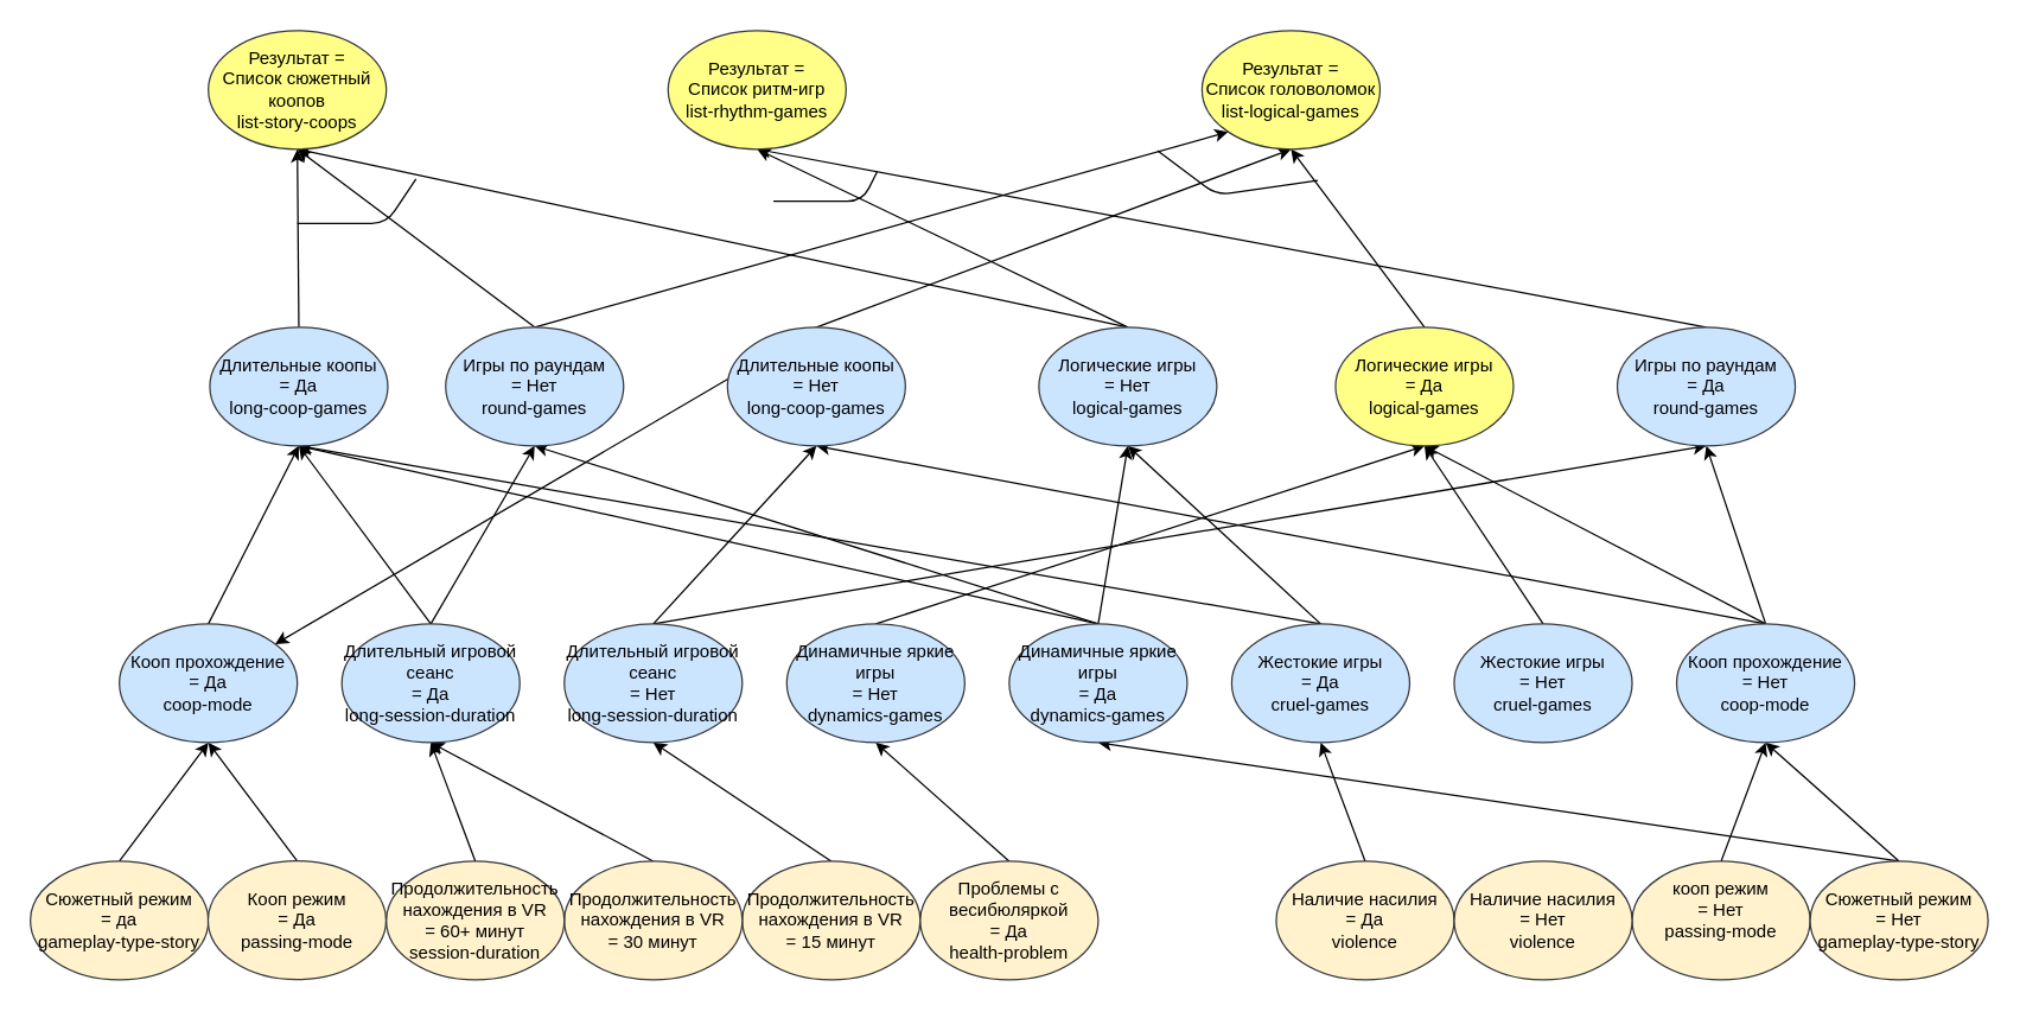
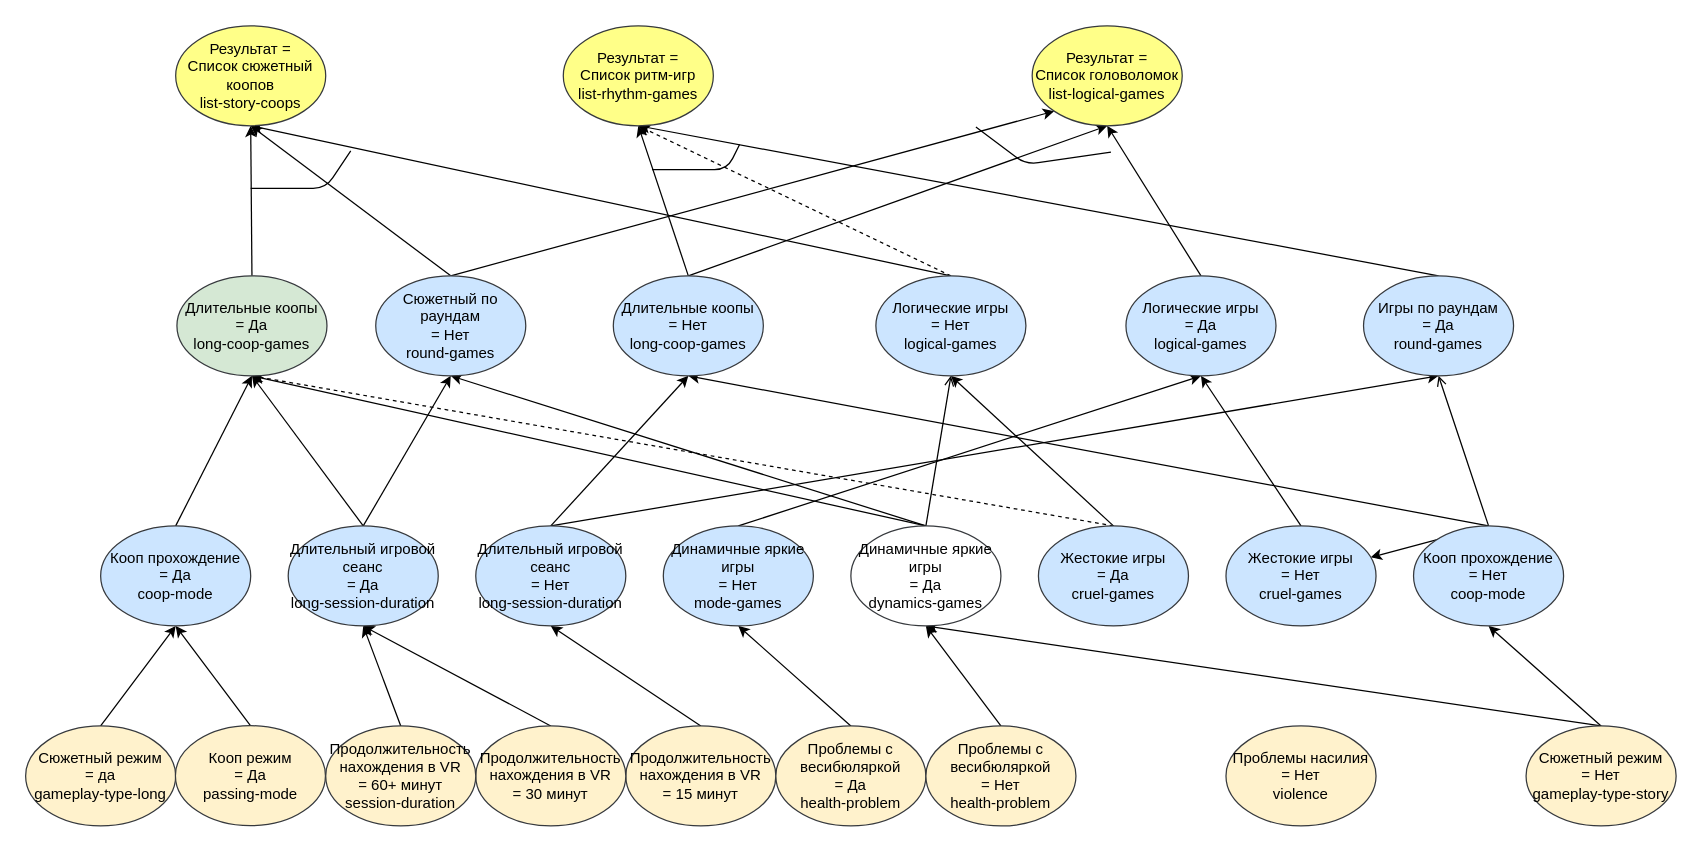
- <mxCell id="64" value="&lt;div&gt;Результат = &lt;br&gt;&lt;/div&gt;&lt;div&gt;Список головоломок&lt;br&gt;&lt;/div&gt;&lt;div&gt;list-logical-games&lt;br&gt;&lt;/div&gt;" style="ellipse;whiteSpace=wrap;html=1;fillColor=#ffff88;strokeColor=#36393d;" parent="1" vertex="1"><mxGeometry x="810" y="20" width="120" height="80" as="geometry" /></mxCell>
+ <mxCell id="64" value="&lt;div&gt;Результат = &lt;br&gt;&lt;/div&gt;&lt;div&gt;Список головоломок&lt;br&gt;&lt;/div&gt;&lt;div&gt;list-logical-games&lt;br&gt;&lt;/div&gt;" style="ellipse;whiteSpace=wrap;html=1;fillColor=#ffff88;strokeColor=#36393d;" parent="1" vertex="1"><mxGeometry x="825" y="20" width="120" height="80" as="geometry" /></mxCell>
- <mxCell id="55" style="edgeStyle=none;rounded=0;orthogonalLoop=1;jettySize=auto;html=1;exitX=0.5;exitY=0;exitDx=0;exitDy=0;entryX=0.5;entryY=1;entryDx=0;entryDy=0;" parent="1" source="56" target="63" edge="1"><mxGeometry relative="1" as="geometry" /></mxCell>
+ <mxCell id="55" style="edgeStyle=none;rounded=0;orthogonalLoop=1;jettySize=auto;html=1;exitX=0.5;exitY=0;exitDx=0;exitDy=0;entryX=0.5;entryY=1;entryDx=0;entryDy=0;dashed=1;" parent="1" source="56" target="63" edge="1"><mxGeometry relative="1" as="geometry" /></mxCell>
- <mxCell id="48" value="&lt;div&gt;Длительные коопы&lt;/div&gt;&lt;div&gt;= Да&lt;/div&gt;&lt;div&gt;long-coop-games&lt;br&gt;&lt;/div&gt;" style="ellipse;whiteSpace=wrap;html=1;fillColor=#cce5ff;strokeColor=#36393d;" parent="1" vertex="1"><mxGeometry x="141" y="220" width="120" height="80" as="geometry" /></mxCell>
+ <mxCell id="48" value="&lt;div&gt;Длительные коопы&lt;/div&gt;&lt;div&gt;= Да&lt;/div&gt;&lt;div&gt;long-coop-games&lt;br&gt;&lt;/div&gt;" style="ellipse;whiteSpace=wrap;html=1;fillColor=#d5e8d4;strokeColor=#36393d;" parent="1" vertex="1"><mxGeometry x="141" y="220" width="120" height="80" as="geometry" /></mxCell>
- <mxCell id="61" value="&lt;div&gt;Игры по раундам&lt;/div&gt;&lt;div&gt;= Нет&lt;br&gt;&lt;/div&gt;&lt;div&gt;round-games&lt;/div&gt;" style="ellipse;whiteSpace=wrap;html=1;fillColor=#cce5ff;strokeColor=#36393d;" parent="1" vertex="1"><mxGeometry x="300" y="220" width="120" height="80" as="geometry" /></mxCell>
+ <mxCell id="61" value="&lt;div&gt;Сюжетный по раундам&lt;/div&gt;&lt;div&gt;= Нет&lt;br&gt;&lt;/div&gt;&lt;div&gt;round-games&lt;/div&gt;" style="ellipse;whiteSpace=wrap;html=1;fillColor=#cce5ff;strokeColor=#36393d;" parent="1" vertex="1"><mxGeometry x="300" y="220" width="120" height="80" as="geometry" /></mxCell>
- <mxCell id="53" value="&lt;div&gt;Логические игры &lt;br&gt;&lt;/div&gt;&lt;div&gt;= Да&lt;/div&gt;&lt;div&gt;logical-games&lt;br&gt;&lt;/div&gt;" style="ellipse;whiteSpace=wrap;html=1;fillColor=#ffff88;strokeColor=#36393d;" parent="1" vertex="1"><mxGeometry x="900" y="220" width="120" height="80" as="geometry" /></mxCell>
+ <mxCell id="53" value="&lt;div&gt;Логические игры &lt;br&gt;&lt;/div&gt;&lt;div&gt;= Да&lt;/div&gt;&lt;div&gt;logical-games&lt;br&gt;&lt;/div&gt;" style="ellipse;whiteSpace=wrap;html=1;fillColor=#cce5ff;strokeColor=#36393d;" parent="1" vertex="1"><mxGeometry x="900" y="220" width="120" height="80" as="geometry" /></mxCell>
- <mxCell id="49" style="edgeStyle=none;rounded=0;orthogonalLoop=1;jettySize=auto;html=1;exitX=0.5;exitY=0;exitDx=0;exitDy=0;" parent="1" source="51" target="25" edge="1"><mxGeometry relative="1" as="geometry" /></mxCell>
+ <mxCell id="49" style="edgeStyle=none;rounded=0;orthogonalLoop=1;jettySize=auto;html=1;exitX=0.5;exitY=0;exitDx=0;exitDy=0;entryX=0.5;entryY=1;entryDx=0;entryDy=0;" parent="1" source="51" target="63" edge="1"><mxGeometry relative="1" as="geometry" /></mxCell>
- <mxCell id="31" style="edgeStyle=none;rounded=0;orthogonalLoop=1;jettySize=auto;html=1;exitX=0.5;exitY=0;exitDx=0;exitDy=0;entryX=0.5;entryY=1;entryDx=0;entryDy=0;" parent="1" source="33" target="56" edge="1"><mxGeometry relative="1" as="geometry" /></mxCell>
+ <mxCell id="31" style="edgeStyle=none;rounded=0;orthogonalLoop=1;jettySize=auto;html=1;exitX=0.5;exitY=0;exitDx=0;exitDy=0;entryX=0.5;entryY=1;entryDx=0;entryDy=0;endArrow=open;" parent="1" source="33" target="56" edge="1"><mxGeometry relative="1" as="geometry" /></mxCell>
- <mxCell id="28" style="edgeStyle=none;rounded=0;orthogonalLoop=1;jettySize=auto;html=1;exitX=0.5;exitY=0;exitDx=0;exitDy=0;entryX=0.5;entryY=1;entryDx=0;entryDy=0;" parent="1" source="29" target="58" edge="1"><mxGeometry relative="1" as="geometry" /></mxCell>
+ <mxCell id="28" style="edgeStyle=none;rounded=0;orthogonalLoop=1;jettySize=auto;html=1;exitX=0.5;exitY=0;exitDx=0;exitDy=0;entryX=0.5;entryY=1;entryDx=0;entryDy=0;endArrow=open;" parent="1" source="29" target="58" edge="1"><mxGeometry relative="1" as="geometry" /></mxCell>
- <mxCell id="34" style="edgeStyle=none;rounded=0;orthogonalLoop=1;jettySize=auto;html=1;exitX=0.5;exitY=0;exitDx=0;exitDy=0;entryX=0.5;entryY=1;entryDx=0;entryDy=0;" parent="1" source="36" target="48" edge="1"><mxGeometry relative="1" as="geometry" /></mxCell>
+ <mxCell id="34" style="edgeStyle=none;rounded=0;orthogonalLoop=1;jettySize=auto;html=1;exitX=0.5;exitY=0;exitDx=0;exitDy=0;entryX=0.5;entryY=1;entryDx=0;entryDy=0;dashed=1;" parent="1" source="36" target="48" edge="1"><mxGeometry relative="1" as="geometry" /></mxCell>
- <mxCell id="27" style="edgeStyle=none;rounded=0;orthogonalLoop=1;jettySize=auto;html=1;exitX=0.5;exitY=0;exitDx=0;exitDy=0;entryX=0.5;entryY=1;entryDx=0;entryDy=0;" parent="1" source="29" target="53" edge="1"><mxGeometry relative="1" as="geometry" /></mxCell>
+ <mxCell id="27" style="edgeStyle=none;rounded=0;orthogonalLoop=1;jettySize=auto;html=1;exitX=0.5;exitY=0;exitDx=0;exitDy=0;" parent="1" source="29" target="38" edge="1"><mxGeometry relative="1" as="geometry" /></mxCell>
- <mxCell id="40" value="&lt;div&gt;Динамичные яркие игры&lt;/div&gt;&lt;div&gt;= Нет&lt;/div&gt;&lt;div&gt;dynamics-games&lt;br&gt;&lt;/div&gt;" style="ellipse;whiteSpace=wrap;html=1;fillColor=#cce5ff;strokeColor=#36393d;" parent="1" vertex="1"><mxGeometry x="530" y="420" width="120" height="80" as="geometry" /></mxCell>
+ <mxCell id="40" value="&lt;div&gt;Динамичные яркие игры&lt;/div&gt;&lt;div&gt;= Нет&lt;/div&gt;&lt;div&gt;mode-games&lt;br&gt;&lt;/div&gt;" style="ellipse;whiteSpace=wrap;html=1;fillColor=#cce5ff;strokeColor=#36393d;" parent="1" vertex="1"><mxGeometry x="530" y="420" width="120" height="80" as="geometry" /></mxCell>
- <mxCell id="33" value="&lt;div&gt;Динамичные яркие игры&lt;/div&gt;&lt;div&gt;= Да&lt;/div&gt;&lt;div&gt;dynamics-games&lt;br&gt;&lt;/div&gt;" style="ellipse;whiteSpace=wrap;html=1;fillColor=#cce5ff;strokeColor=#36393d;" parent="1" vertex="1"><mxGeometry x="680" y="420" width="120" height="80" as="geometry" /></mxCell>
+ <mxCell id="33" value="&lt;div&gt;Динамичные яркие игры&lt;/div&gt;&lt;div&gt;= Да&lt;/div&gt;&lt;div&gt;dynamics-games&lt;br&gt;&lt;/div&gt;" style="ellipse;whiteSpace=wrap;html=1;fillColor=#ffffff;strokeColor=#36393d;" parent="1" vertex="1"><mxGeometry x="680" y="420" width="120" height="80" as="geometry" /></mxCell>
+ <mxCell id="17" style="rounded=0;orthogonalLoop=1;jettySize=auto;html=1;exitX=0.5;exitY=0;exitDx=0;exitDy=0;entryX=0.5;entryY=1;entryDx=0;entryDy=0;" parent="1" source="20" target="33" edge="1"><mxGeometry relative="1" as="geometry" /></mxCell>
- <mxCell id="21" style="edgeStyle=none;rounded=0;orthogonalLoop=1;jettySize=auto;html=1;exitX=0.5;exitY=0;exitDx=0;exitDy=0;entryX=0.5;entryY=1;entryDx=0;entryDy=0;" parent="1" source="22" target="36" edge="1"><mxGeometry relative="1" as="geometry" /></mxCell>
- <mxCell id="4" style="edgeStyle=none;rounded=0;orthogonalLoop=1;jettySize=auto;html=1;exitX=0.5;exitY=0;exitDx=0;exitDy=0;entryX=0.5;entryY=1;entryDx=0;entryDy=0;" parent="1" source="5" target="29" edge="1"><mxGeometry relative="1" as="geometry" /></mxCell>
- <mxCell id="3" value="&lt;div&gt;Сюжетный режим &lt;br&gt;&lt;/div&gt;&lt;div&gt;= да&lt;br&gt;&lt;/div&gt;&lt;div&gt;gameplay-type-story&lt;/div&gt;" style="ellipse;whiteSpace=wrap;html=1;fillColor=#fff2cc;strokeColor=#36393D;" parent="1" vertex="1"><mxGeometry x="20" y="580" width="120" height="80" as="geometry" /></mxCell>
+ <mxCell id="3" value="&lt;div&gt;Сюжетный режим &lt;br&gt;&lt;/div&gt;&lt;div&gt;= да&lt;br&gt;&lt;/div&gt;&lt;div&gt;gameplay-type-long&lt;/div&gt;" style="ellipse;whiteSpace=wrap;html=1;fillColor=#fff2cc;strokeColor=#36393D;" parent="1" vertex="1"><mxGeometry x="20" y="580" width="120" height="80" as="geometry" /></mxCell>
+ <mxCell id="20" value="&lt;div&gt;Проблемы с весибюляркой&lt;/div&gt;&lt;div&gt;= Нет&lt;/div&gt;&lt;div&gt;health-problem&lt;/div&gt;" style="ellipse;whiteSpace=wrap;html=1;fillColor=#fff2cc;strokeColor=#36393D;" parent="1" vertex="1"><mxGeometry x="740" y="580" width="120" height="80" as="geometry" /></mxCell>
- <mxCell id="22" value="&lt;div&gt;Наличие насилия&lt;/div&gt;&lt;div&gt;= Да&lt;/div&gt;&lt;div&gt;violence&lt;/div&gt;" style="ellipse;whiteSpace=wrap;html=1;fillColor=#fff2cc;strokeColor=#36393D;" parent="1" vertex="1"><mxGeometry x="860" y="580" width="120" height="80" as="geometry" /></mxCell>
- <mxCell id="23" value="&lt;div&gt;Наличие насилия&lt;/div&gt;&lt;div&gt;= Нет&lt;/div&gt;&lt;div&gt;violence&lt;/div&gt;" style="ellipse;whiteSpace=wrap;html=1;fillColor=#fff2cc;strokeColor=#36393D;" parent="1" vertex="1"><mxGeometry x="980" y="580" width="120" height="80" as="geometry" /></mxCell>
+ <mxCell id="23" value="&lt;div&gt;Проблемы насилия&lt;/div&gt;&lt;div&gt;= Нет&lt;/div&gt;&lt;div&gt;violence&lt;/div&gt;" style="ellipse;whiteSpace=wrap;html=1;fillColor=#fff2cc;strokeColor=#36393D;" parent="1" vertex="1"><mxGeometry x="980" y="580" width="120" height="80" as="geometry" /></mxCell>
- <mxCell id="5" value="&lt;div&gt;кооп режим&lt;br&gt;&lt;/div&gt;&lt;div&gt;= Нет&lt;br&gt;&lt;/div&gt;&lt;div&gt;passing-mode&lt;/div&gt;&lt;div&gt;&lt;br&gt;&lt;/div&gt;" style="ellipse;whiteSpace=wrap;html=1;fillColor=#fff2cc;strokeColor=#36393D;" parent="1" vertex="1"><mxGeometry x="1100" y="580" width="120" height="80" as="geometry" /></mxCell>
